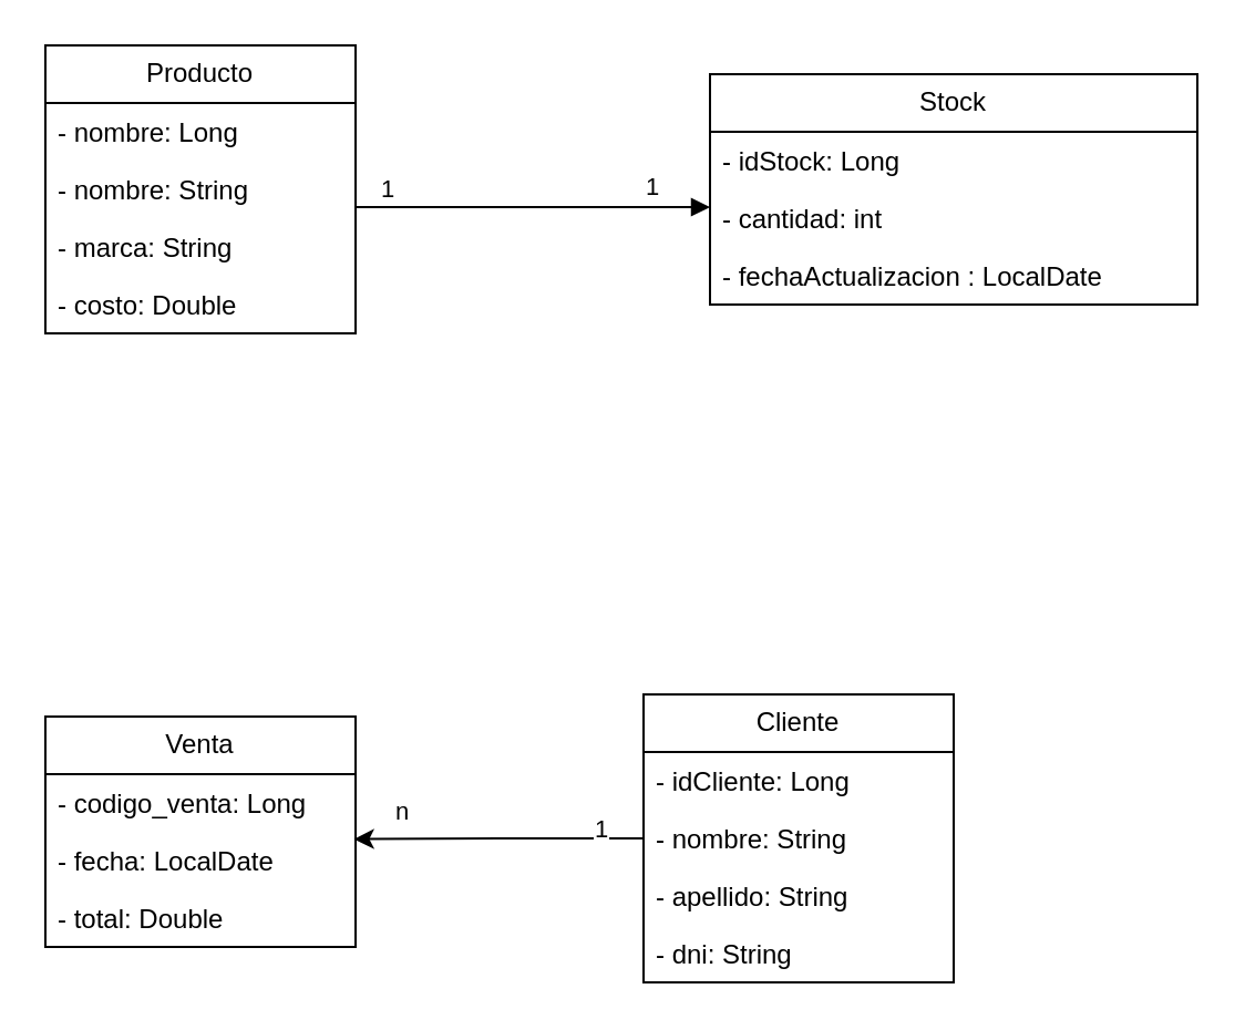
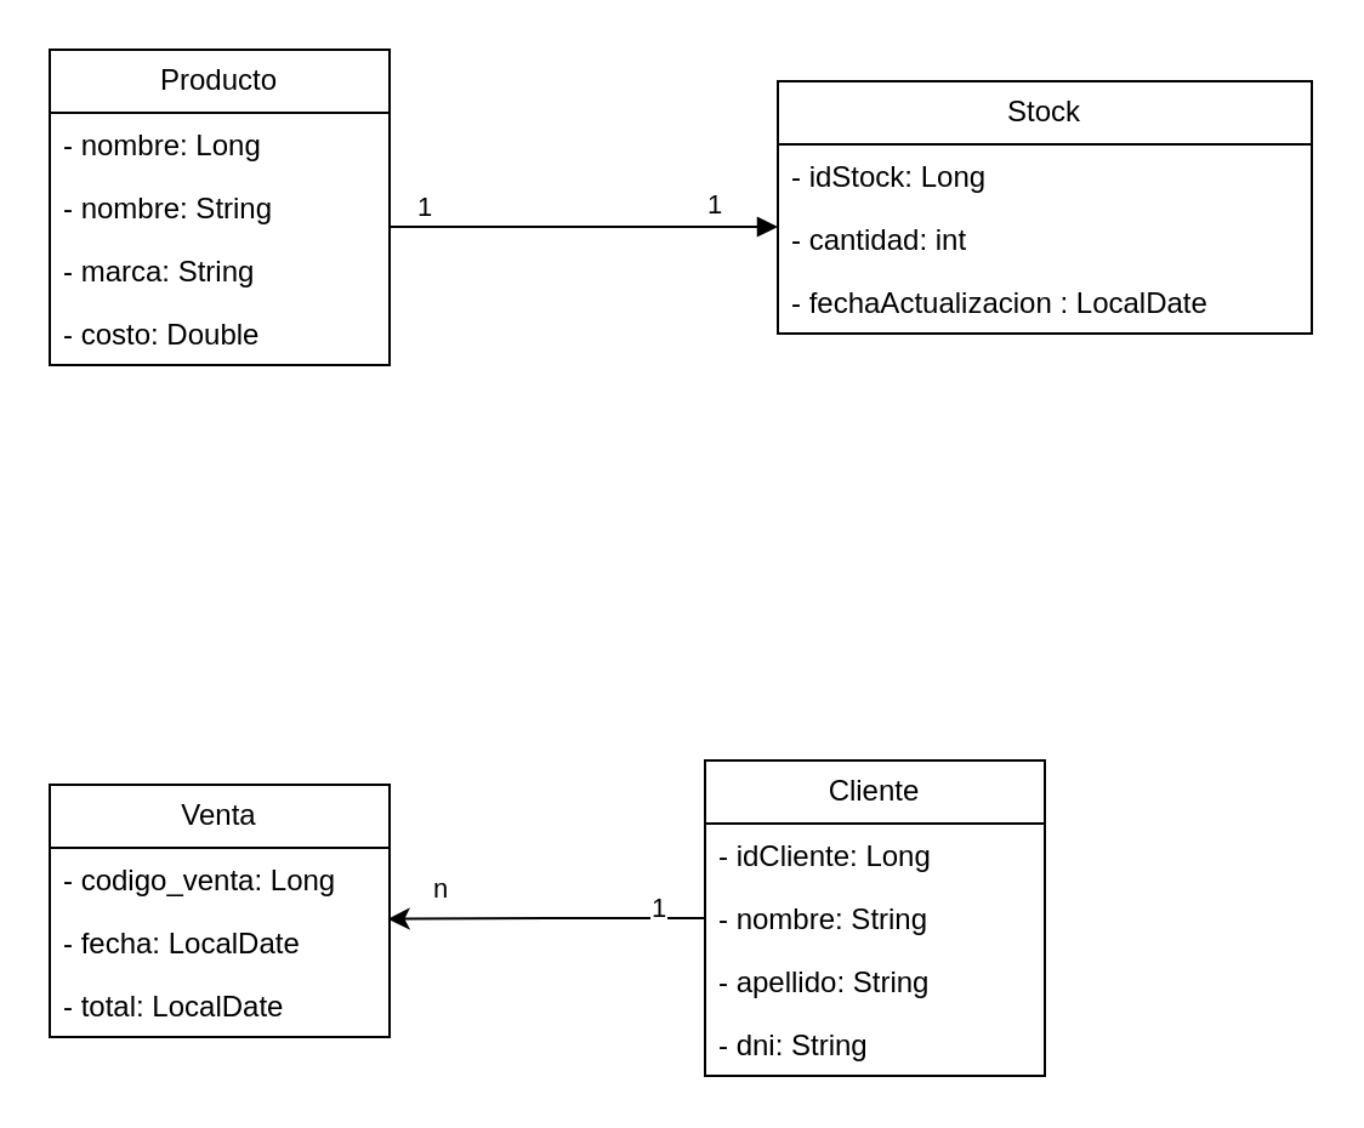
- <mxCell id="14" value="- total: Double" style="text;strokeColor=none;fillColor=none;align=left;verticalAlign=top;spacingLeft=4;spacingRight=4;overflow=hidden;rotatable=0;points=[[0,0.5],[1,0.5]];portConstraint=eastwest;whiteSpace=wrap;html=1;" vertex="1" parent="11"><mxGeometry y="78" width="140" height="26" as="geometry" /></mxCell>
+ <mxCell id="14" value="- total: LocalDate" style="text;strokeColor=none;fillColor=none;align=left;verticalAlign=top;spacingLeft=4;spacingRight=4;overflow=hidden;rotatable=0;points=[[0,0.5],[1,0.5]];portConstraint=eastwest;whiteSpace=wrap;html=1;" vertex="1" parent="11"><mxGeometry y="78" width="140" height="26" as="geometry" /></mxCell>
